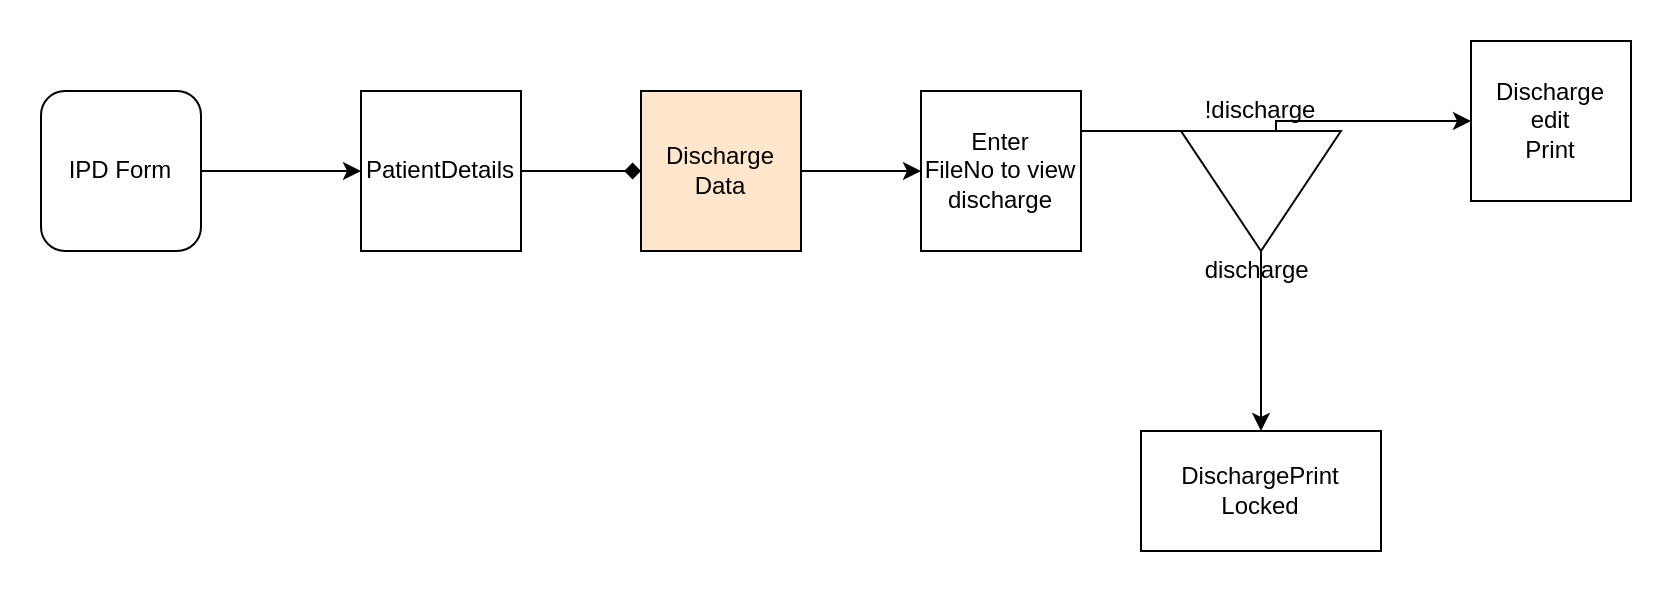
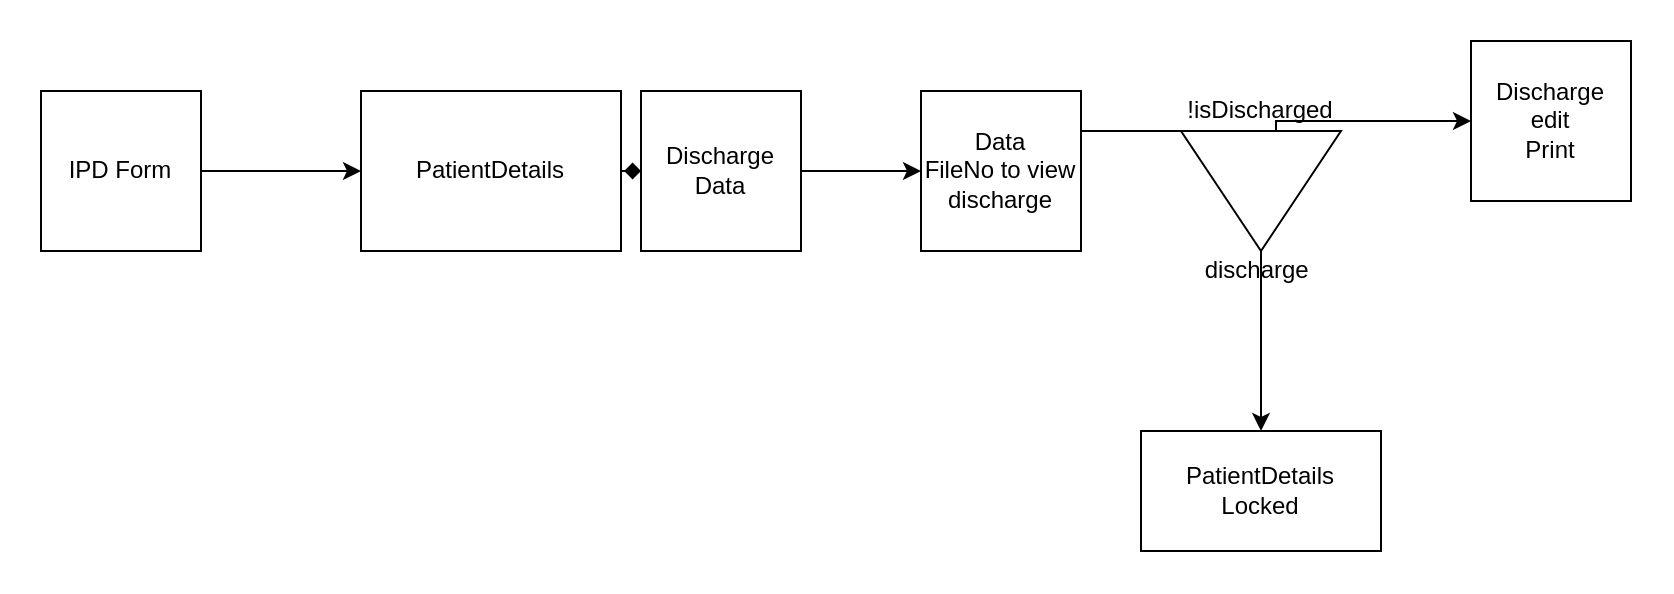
- <mxCell id="14" value="!discharge" style="text;html=1;strokeColor=none;fillColor=none;align=center;verticalAlign=middle;whiteSpace=wrap;rounded=0;" vertex="1" parent="1"><mxGeometry x="610" y="45" width="40" height="20" as="geometry" /></mxCell>
+ <mxCell id="14" value="!isDischarged" style="text;html=1;strokeColor=none;fillColor=none;align=center;verticalAlign=middle;whiteSpace=wrap;rounded=0;" vertex="1" parent="1"><mxGeometry x="610" y="45" width="40" height="20" as="geometry" /></mxCell>
- <mxCell id="3" value="IPD Form" style="whiteSpace=wrap;html=1;aspect=fixed;rounded=1;" vertex="1" parent="1"><mxGeometry x="20" y="45" width="80" height="80" as="geometry" /></mxCell>
+ <mxCell id="3" value="IPD Form" style="whiteSpace=wrap;html=1;aspect=fixed;" vertex="1" parent="1"><mxGeometry x="20" y="45" width="80" height="80" as="geometry" /></mxCell>
- <mxCell id="5" value="PatientDetails" style="whiteSpace=wrap;html=1;aspect=fixed;" vertex="1" parent="1"><mxGeometry x="180" y="45" width="80" height="80" as="geometry" /></mxCell>
+ <mxCell id="5" value="PatientDetails" style="whiteSpace=wrap;html=1;aspect=fixed;" vertex="1" parent="1"><mxGeometry x="180" y="45" width="130" height="80" as="geometry" /></mxCell>
- <mxCell id="7" value="Discharge&lt;br&gt;Data" style="whiteSpace=wrap;html=1;aspect=fixed;fillColor=#ffe6cc;" vertex="1" parent="1"><mxGeometry x="320" y="45" width="80" height="80" as="geometry" /></mxCell>
+ <mxCell id="7" value="Discharge&lt;br&gt;Data" style="whiteSpace=wrap;html=1;aspect=fixed;" vertex="1" parent="1"><mxGeometry x="320" y="45" width="80" height="80" as="geometry" /></mxCell>
- <mxCell id="9" value="Enter&lt;br&gt;FileNo to view discharge" style="whiteSpace=wrap;html=1;aspect=fixed;" vertex="1" parent="1"><mxGeometry x="460" y="45" width="80" height="80" as="geometry" /></mxCell>
+ <mxCell id="9" value="Data&lt;br&gt;FileNo to view discharge" style="whiteSpace=wrap;html=1;aspect=fixed;" vertex="1" parent="1"><mxGeometry x="460" y="45" width="80" height="80" as="geometry" /></mxCell>
- <mxCell id="15" value="DischargePrint&lt;br&gt;Locked" style="rounded=0;whiteSpace=wrap;html=1;" vertex="1" parent="1"><mxGeometry x="570" y="215" width="120" height="60" as="geometry" /></mxCell>
+ <mxCell id="15" value="PatientDetails&lt;br&gt;Locked" style="rounded=0;whiteSpace=wrap;html=1;" vertex="1" parent="1"><mxGeometry x="570" y="215" width="120" height="60" as="geometry" /></mxCell>
